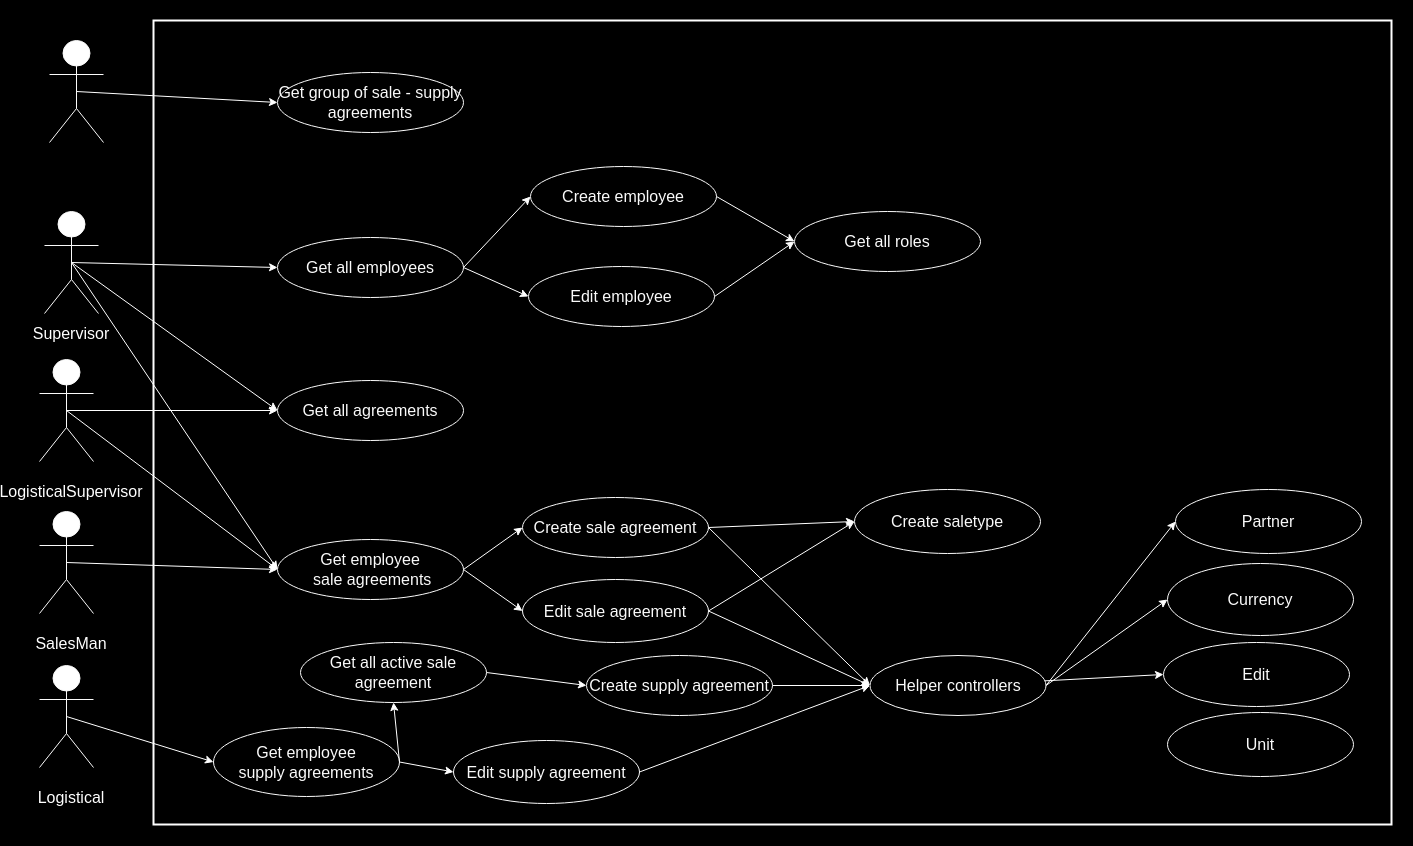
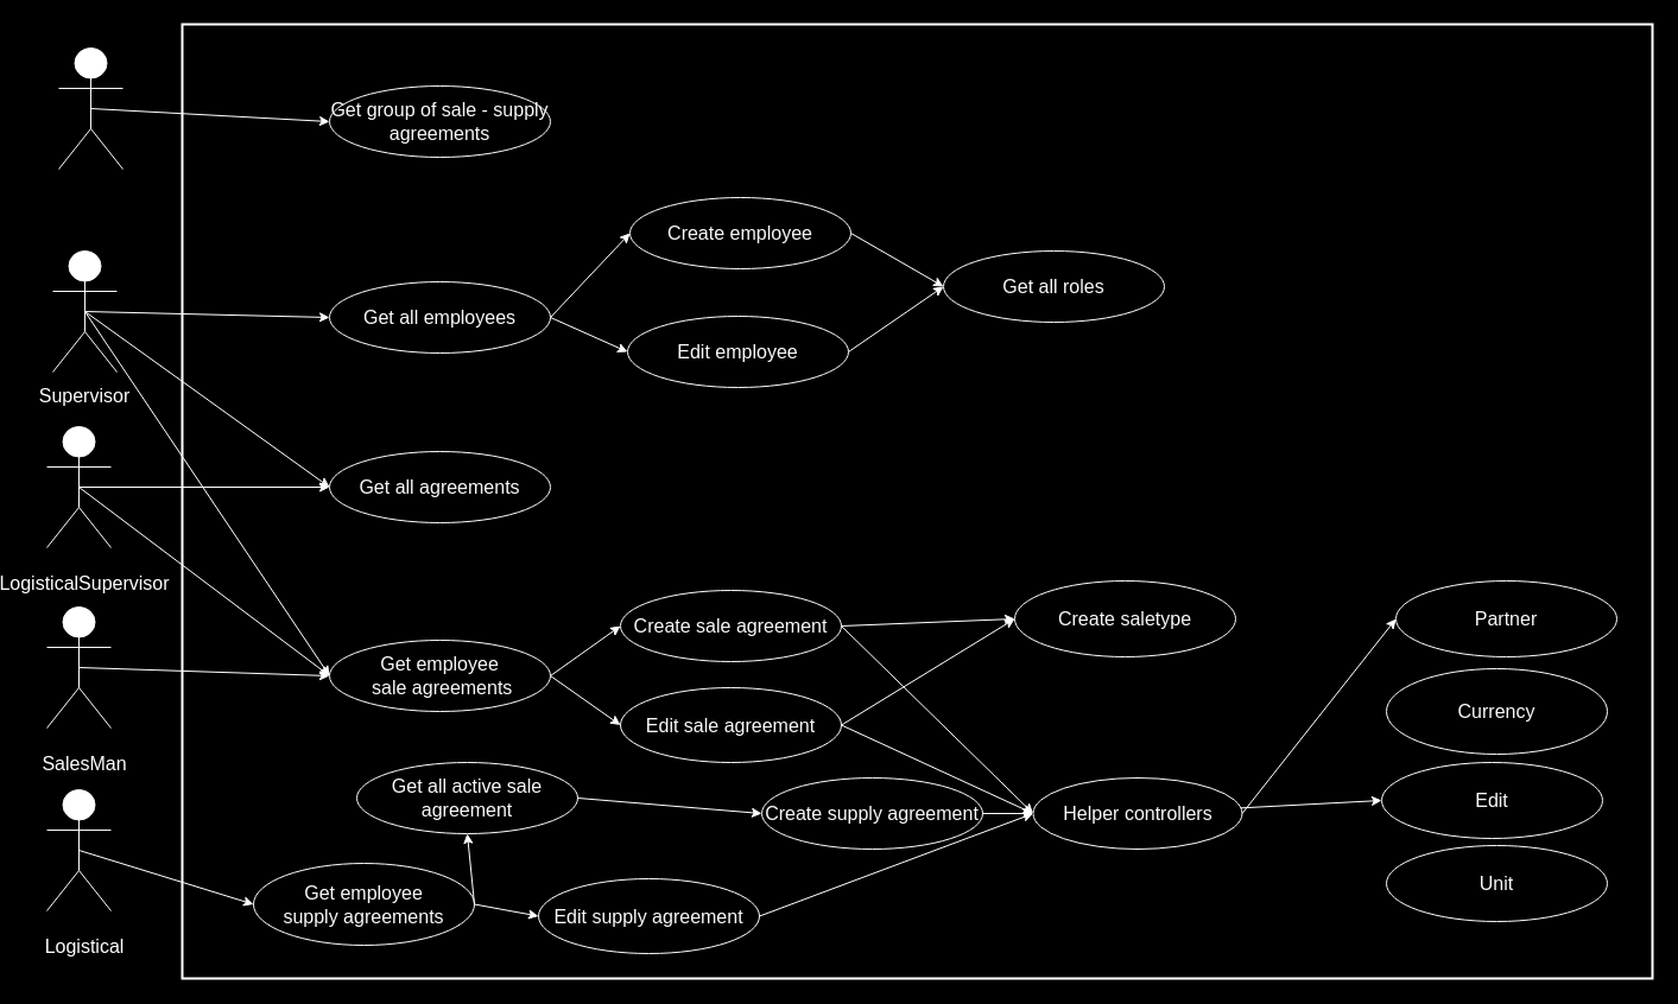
- <mxCell id="5" value="" style="rounded=0;orthogonalLoop=1;jettySize=auto;html=1;entryX=0;entryY=0.5;entryDx=0;entryDy=0;strokeColor=#FFFFFF;strokeWidth=1;fontColor=#FFFFFF;labelBackgroundColor=none;exitX=1;exitY=0.5;exitDx=0;exitDy=0;" edge="1" parent="1" source="8" target="13"><mxGeometry relative="1" as="geometry" /></mxCell>
- <mxCell id="34" value="Create supply&amp;nbsp;agreement" style="ellipse;whiteSpace=wrap;html=1;fillColor=none;strokeColor=#FAFAFA;fontColor=#FAFAFA;fontSize=16;" vertex="1" parent="1"><mxGeometry x="577" y="655" width="186" height="60" as="geometry" /></mxCell>
+ <mxCell id="34" value="Create supply&amp;nbsp;agreement" style="ellipse;whiteSpace=wrap;html=1;fillColor=none;strokeColor=#FAFAFA;fontColor=#FAFAFA;fontSize=16;" vertex="1" parent="1"><mxGeometry x="632" y="655" width="186" height="60" as="geometry" /></mxCell>
